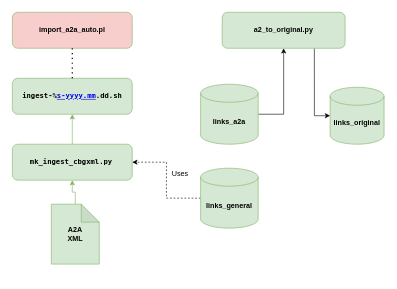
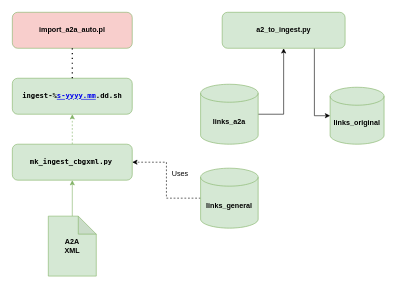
- <mxCell id="12" value="&lt;b&gt;a2_to_original.py&lt;/b&gt;" style="rounded=1;whiteSpace=wrap;html=1;fillColor=#d5e8d4;strokeColor=#82b366;" parent="1" vertex="1"><mxGeometry x="370" y="20" width="205" height="60" as="geometry" /></mxCell>
+ <mxCell id="12" value="&lt;b&gt;a2_to_ingest.py&lt;/b&gt;" style="rounded=1;whiteSpace=wrap;html=1;fillColor=#d5e8d4;strokeColor=#82b366;" parent="1" vertex="1"><mxGeometry x="370" y="20" width="205" height="60" as="geometry" /></mxCell>
- <mxCell id="7" style="edgeStyle=orthogonalEdgeStyle;rounded=0;orthogonalLoop=1;jettySize=auto;html=1;exitX=0.5;exitY=0;exitDx=0;exitDy=0;entryX=0.5;entryY=1;entryDx=0;entryDy=0;fillColor=#d5e8d4;strokeColor=#82b366;" parent="1" source="8" target="9" edge="1"><mxGeometry relative="1" as="geometry" /></mxCell>
+ <mxCell id="7" style="edgeStyle=orthogonalEdgeStyle;rounded=0;orthogonalLoop=1;jettySize=auto;html=1;exitX=0.5;exitY=0;exitDx=0;exitDy=0;entryX=0.5;entryY=1;entryDx=0;entryDy=0;fillColor=#d5e8d4;strokeColor=#82b366;dashed=1;" parent="1" source="8" target="9" edge="1"><mxGeometry relative="1" as="geometry" /></mxCell>
- <mxCell id="3" value="&lt;b&gt;A2A&lt;br&gt;XML&lt;/b&gt;" style="shape=note;whiteSpace=wrap;html=1;backgroundOutline=1;darkOpacity=0.05;fillColor=#d5e8d4;strokeColor=#82b366;" parent="1" vertex="1"><mxGeometry x="85" y="340" width="80" height="100" as="geometry" /></mxCell>
+ <mxCell id="3" value="&lt;b&gt;A2A&lt;br&gt;XML&lt;/b&gt;" style="shape=note;whiteSpace=wrap;html=1;backgroundOutline=1;darkOpacity=0.05;fillColor=#d5e8d4;strokeColor=#82b366;" parent="1" vertex="1"><mxGeometry x="80" y="360" width="80" height="100" as="geometry" /></mxCell>
